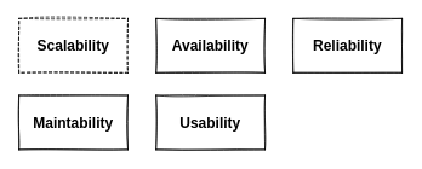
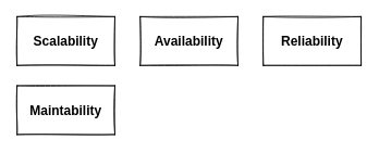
- <mxCell id="2" value="Scalability" style="rounded=0;whiteSpace=wrap;html=1;sketch=1;fontStyle=1;fontSize=16;dashed=1;" parent="1" vertex="1"><mxGeometry x="20" y="20" width="120" height="60" as="geometry" /></mxCell>
+ <mxCell id="2" value="Scalability" style="rounded=0;whiteSpace=wrap;html=1;sketch=1;fontStyle=1;fontSize=16;" parent="1" vertex="1"><mxGeometry x="20" y="20" width="120" height="60" as="geometry" /></mxCell>
- <mxCell id="6" value="&lt;div class=&quot;O0&quot; style=&quot;margin-top: 0pt ; margin-bottom: 0pt ; margin-left: 0.38in ; text-indent: -0.38in&quot;&gt;Usability&lt;/div&gt;" style="rounded=0;whiteSpace=wrap;html=1;sketch=1;fontStyle=1;fontSize=16;" vertex="1" parent="1"><mxGeometry x="171" y="105" width="120" height="60" as="geometry" /></mxCell>
